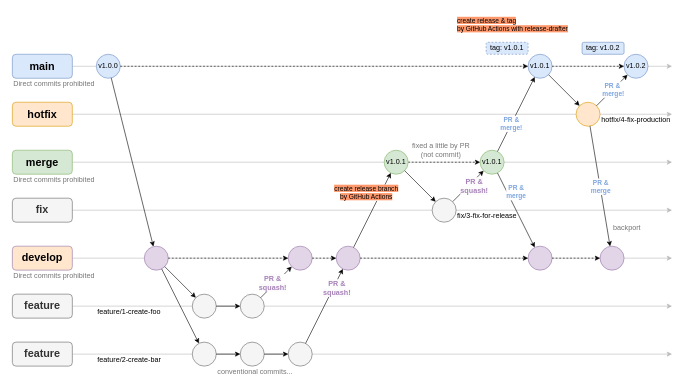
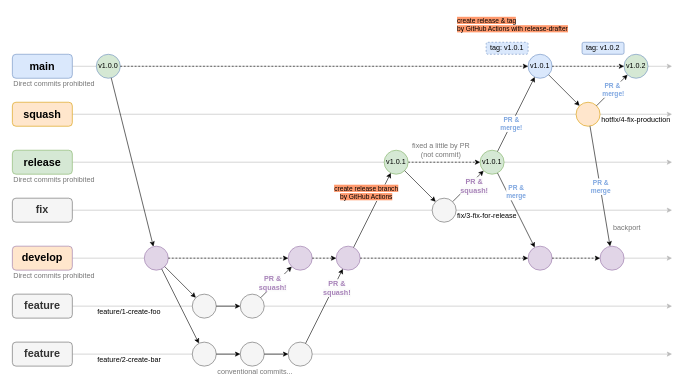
- <mxCell id="16" value="v1.0.0" style="ellipse;whiteSpace=wrap;html=1;aspect=fixed;fillColor=#dae8fc;strokeColor=#6c8ebf;" parent="9" vertex="1"><mxGeometry x="160" y="90" width="40" height="40" as="geometry" /></mxCell>
+ <mxCell id="16" value="v1.0.0" style="ellipse;whiteSpace=wrap;html=1;aspect=fixed;fillColor=#d5e8d4;strokeColor=#6c8ebf;" parent="9" vertex="1"><mxGeometry x="160" y="90" width="40" height="40" as="geometry" /></mxCell>
- <mxCell id="44" value="v1.0.2" style="ellipse;whiteSpace=wrap;html=1;aspect=fixed;fillColor=#dae8fc;strokeColor=#6c8ebf;" parent="9" vertex="1"><mxGeometry x="1040" y="90" width="40" height="40" as="geometry" /></mxCell>
+ <mxCell id="44" value="v1.0.2" style="ellipse;whiteSpace=wrap;html=1;aspect=fixed;fillColor=#d5e8d4;strokeColor=#6c8ebf;" parent="9" vertex="1"><mxGeometry x="1040" y="90" width="40" height="40" as="geometry" /></mxCell>
- <mxCell id="11" value="hotfix" style="rounded=1;whiteSpace=wrap;html=1;fillColor=#ffe6cc;strokeColor=#d79b00;fontSize=18;fontStyle=1;fontFamily=Helvetica;" parent="9" vertex="1"><mxGeometry x="20" y="170" width="100" height="40" as="geometry" /></mxCell>
+ <mxCell id="11" value="squash" style="rounded=1;whiteSpace=wrap;html=1;fillColor=#ffe6cc;strokeColor=#d79b00;fontSize=18;fontStyle=1;fontFamily=Helvetica;" parent="9" vertex="1"><mxGeometry x="20" y="170" width="100" height="40" as="geometry" /></mxCell>
- <mxCell id="12" value="merge" style="rounded=1;whiteSpace=wrap;html=1;fillColor=#d5e8d4;strokeColor=#82b366;fontSize=18;fontStyle=1;fontFamily=Helvetica;" parent="9" vertex="1"><mxGeometry x="20" y="250" width="100" height="40" as="geometry" /></mxCell>
+ <mxCell id="12" value="release" style="rounded=1;whiteSpace=wrap;html=1;fillColor=#d5e8d4;strokeColor=#82b366;fontSize=18;fontStyle=1;fontFamily=Helvetica;" parent="9" vertex="1"><mxGeometry x="20" y="250" width="100" height="40" as="geometry" /></mxCell>
